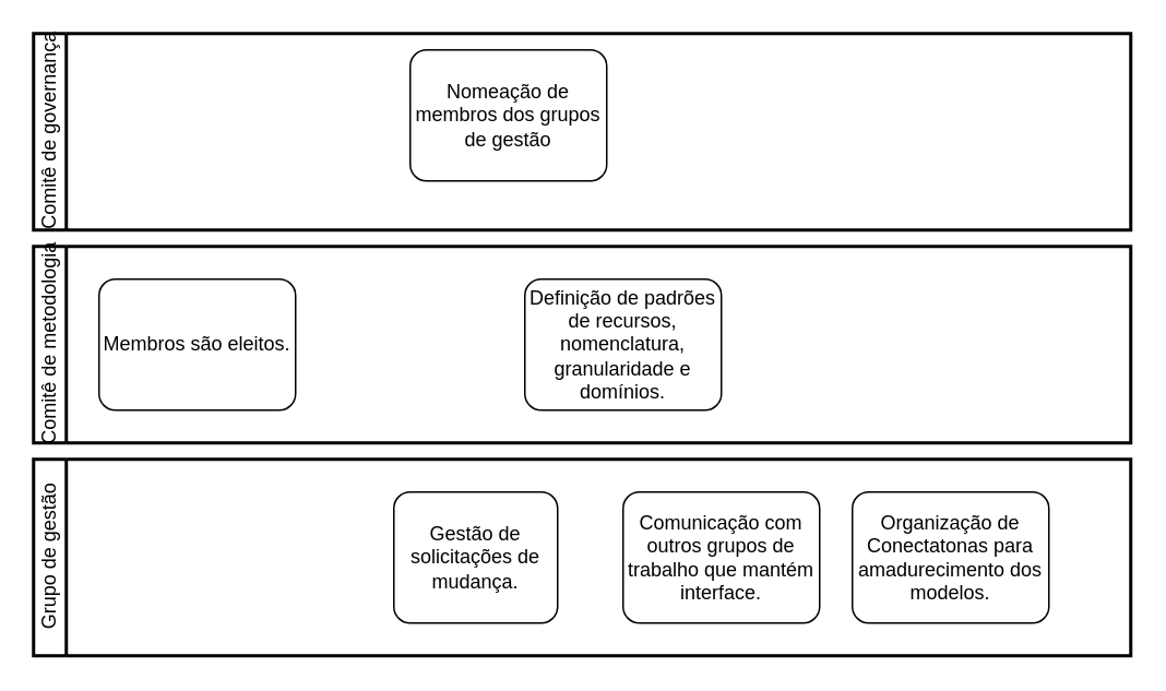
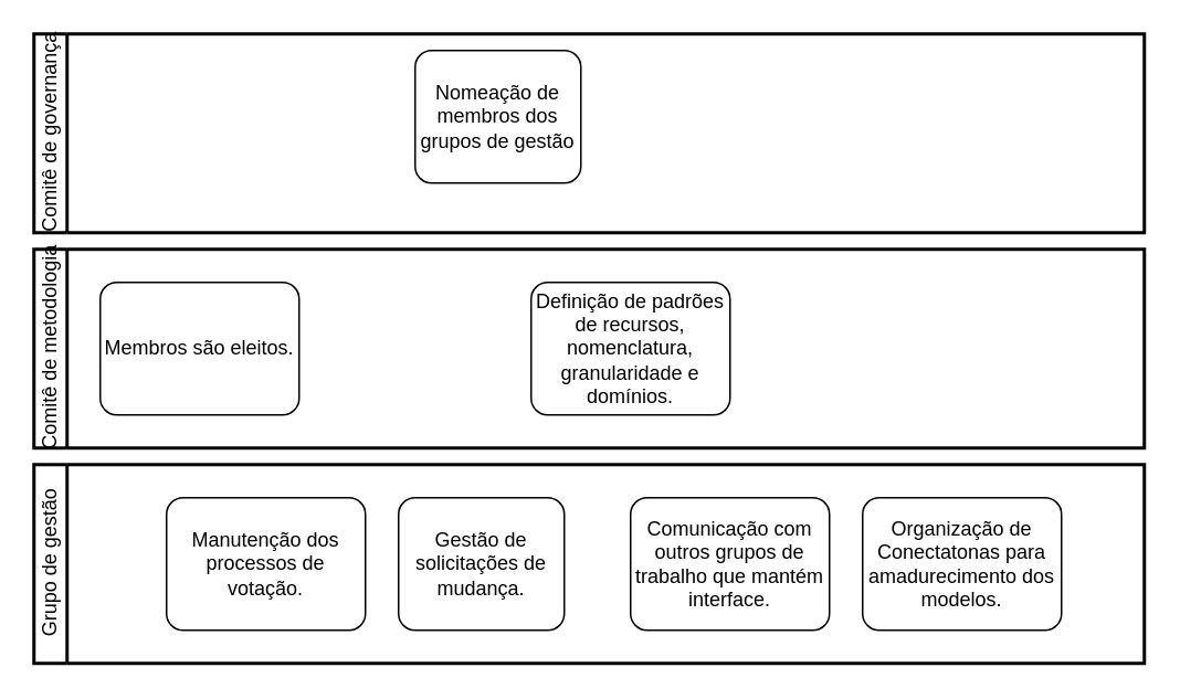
- <mxCell id="8" value="Nomeação de membros dos grupos de gestão" style="points=[[0.25,0,0],[0.5,0,0],[0.75,0,0],[1,0.25,0],[1,0.5,0],[1,0.75,0],[0.75,1,0],[0.5,1,0],[0.25,1,0],[0,0.75,0],[0,0.5,0],[0,0.25,0]];shape=mxgraph.bpmn.task;whiteSpace=wrap;rectStyle=rounded;size=10;taskMarker=abstract;" vertex="1" parent="7"><mxGeometry x="230" y="10" width="120" height="80" as="geometry" /></mxCell>
+ <mxCell id="8" value="Nomeação de membros dos grupos de gestão" style="points=[[0.25,0,0],[0.5,0,0],[0.75,0,0],[1,0.25,0],[1,0.5,0],[1,0.75,0],[0.75,1,0],[0.5,1,0],[0.25,1,0],[0,0.75,0],[0,0.5,0],[0,0.25,0]];shape=mxgraph.bpmn.task;whiteSpace=wrap;rectStyle=rounded;size=10;taskMarker=abstract;" vertex="1" parent="7"><mxGeometry x="230" y="10" width="100" height="80" as="geometry" /></mxCell>
+ <mxCell id="6" value="Manutenção dos processos de votação." style="points=[[0.25,0,0],[0.5,0,0],[0.75,0,0],[1,0.25,0],[1,0.5,0],[1,0.75,0],[0.75,1,0],[0.5,1,0],[0.25,1,0],[0,0.75,0],[0,0.5,0],[0,0.25,0]];shape=mxgraph.bpmn.task;whiteSpace=wrap;rectStyle=rounded;size=10;taskMarker=abstract;" vertex="1" parent="1"><mxGeometry x="100" y="300" width="120" height="80" as="geometry" /></mxCell>
